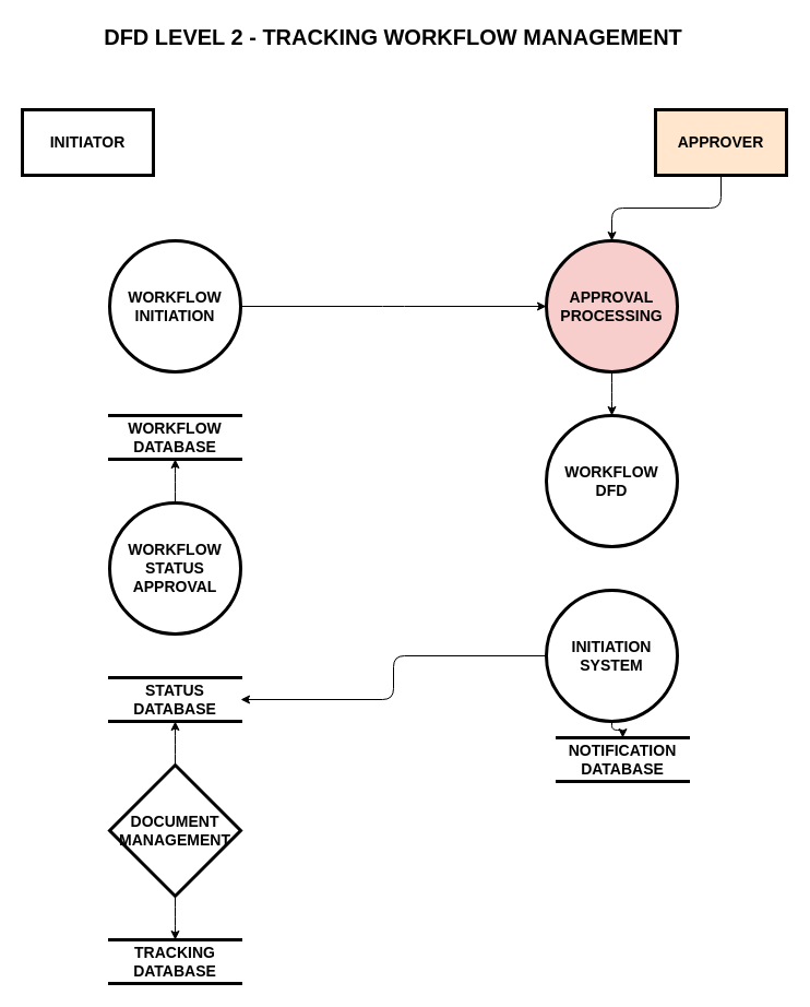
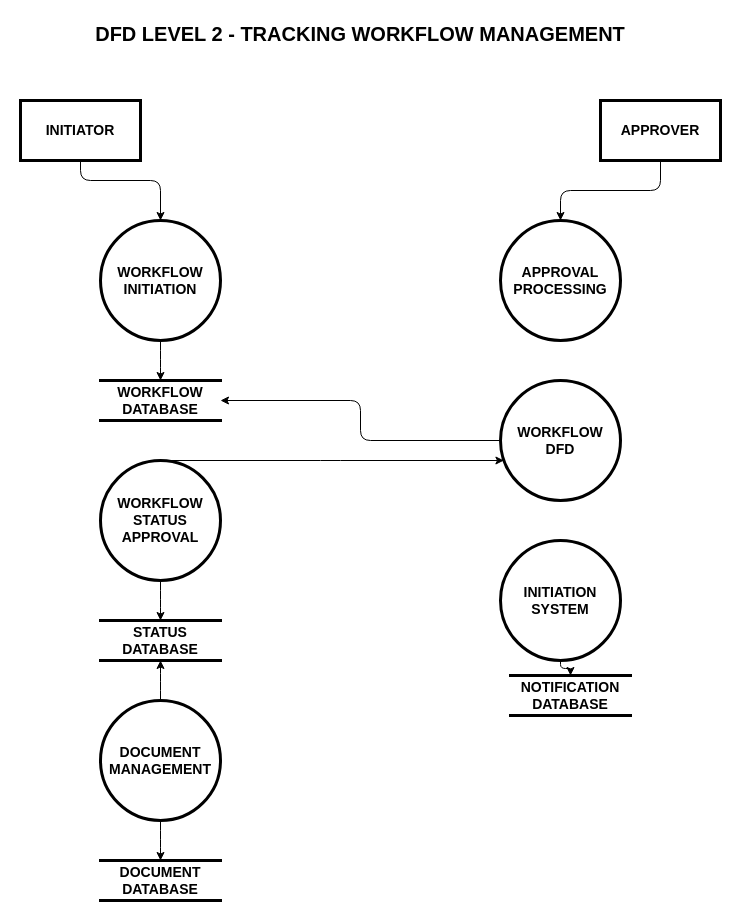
- <mxCell id="3" value="APPROVER" style="whiteSpace=wrap;align=center;verticalAlign=middle;fontStyle=1;strokeWidth=3;fillColor=#ffe6cc;fontSize=14;" parent="1" vertex="1"><mxGeometry x="600" y="100" width="120" height="60" as="geometry" /></mxCell>
+ <mxCell id="3" value="APPROVER" style="whiteSpace=wrap;align=center;verticalAlign=middle;fontStyle=1;strokeWidth=3;fillColor=#FFFFFF;fontSize=14;" parent="1" vertex="1"><mxGeometry x="600" y="100" width="120" height="60" as="geometry" /></mxCell>
+ <mxCell id="14" value="" style="edgeStyle=elbowEdgeStyle;elbow=vertical;exitX=0.5;exitY=1;exitPerimeter=0;entryX=0.5;entryY=0;entryPerimeter=0;fontStyle=1;strokeColor=#000000;strokeWidth=1;html=1;" parent="1" source="2" target="4" edge="1"><mxGeometry width="100" height="100" as="geometry"><mxPoint x="60" y="160" as="sourcePoint" /><mxPoint x="160" y="60" as="targetPoint" /><Array as="points"><mxPoint x="60" y="180" /></Array></mxGeometry></mxCell>
- <mxCell id="16" value="" style="edgeStyle=elbowEdgeStyle;elbow=horizontal;exitX=1;exitY=0.5;exitPerimeter=0;entryX=0;entryY=0.5;entryPerimeter=0;fontStyle=1;strokeColor=#000000;strokeWidth=1;html=1;" parent="1" source="4" target="5" edge="1"><mxGeometry width="100" height="100" as="geometry"><mxPoint x="220" y="280" as="sourcePoint" /><mxPoint x="320" y="180" as="targetPoint" /></mxGeometry></mxCell>
- <mxCell id="5" value="APPROVAL&#10;PROCESSING" style="ellipse;whiteSpace=wrap;html=1;aspect=fixed;fontSize=14;fontStyle=1;strokeWidth=3;fillColor=#f8cecc;" parent="1" vertex="1"><mxGeometry x="500" y="220" width="120" height="120" as="geometry" /></mxCell>
+ <mxCell id="5" value="APPROVAL&#10;PROCESSING" style="ellipse;whiteSpace=wrap;html=1;aspect=fixed;fontSize=14;fontStyle=1;strokeWidth=3;fillColor=#FFFFFF" parent="1" vertex="1"><mxGeometry x="500" y="220" width="120" height="120" as="geometry" /></mxCell>
+ <mxCell id="17" value="" style="edgeStyle=elbowEdgeStyle;elbow=vertical;exitX=0.5;exitY=1;exitPerimeter=0;entryX=0.5;entryY=0;entryPerimeter=0;fontStyle=1;strokeColor=#000000;strokeWidth=1;html=1;" parent="1" source="4" target="6" edge="1"><mxGeometry width="100" height="100" as="geometry"><mxPoint x="160" y="340" as="sourcePoint" /><mxPoint x="260" y="240" as="targetPoint" /></mxGeometry></mxCell>
- <mxCell id="18" value="" style="edgeStyle=elbowEdgeStyle;elbow=vertical;exitX=0.5;exitY=1;exitPerimeter=0;entryX=0.5;entryY=0;entryPerimeter=0;fontStyle=1;strokeColor=#000000;strokeWidth=1;html=1;" parent="1" source="5" target="7" edge="1"><mxGeometry width="100" height="100" as="geometry"><mxPoint x="560" y="340" as="sourcePoint" /><mxPoint x="660" y="240" as="targetPoint" /></mxGeometry></mxCell>
+ <mxCell id="23" value="" style="edgeStyle=elbowEdgeStyle;elbow=horizontal;exitX=0;exitY=0.5;exitPerimeter=0;entryX=1;entryY=0.5;entryPerimeter=0;fontStyle=1;strokeColor=#000000;strokeWidth=1;html=1;" parent="1" source="7" target="6" edge="1"><mxGeometry width="100" height="100" as="geometry"><mxPoint x="500" y="440" as="sourcePoint" /><mxPoint x="400" y="340" as="targetPoint" /></mxGeometry></mxCell>
- <mxCell id="22" value="" style="edgeStyle=elbowEdgeStyle;elbow=vertical;exitX=0.5;exitY=0;exitPerimeter=0;entryX=0.5;entryY=1;entryPerimeter=0;fontStyle=1;strokeColor=#000000;strokeWidth=1;html=1;" parent="1" source="8" target="6" edge="1"><mxGeometry width="100" height="100" as="geometry"><mxPoint x="160" y="460" as="sourcePoint" /><mxPoint x="260" y="360" as="targetPoint" /></mxGeometry></mxCell>
+ <mxCell id="22" value="" style="edgeStyle=elbowEdgeStyle;elbow=vertical;exitX=0.5;exitY=0;exitPerimeter=0;fontStyle=1;strokeColor=#000000;strokeWidth=1;html=1;" parent="1" source="8" target="7" edge="1"><mxGeometry width="100" height="100" as="geometry"><mxPoint x="160" y="460" as="sourcePoint" /><mxPoint x="260" y="360" as="targetPoint" /></mxGeometry></mxCell>
+ <mxCell id="19" value="" style="edgeStyle=elbowEdgeStyle;elbow=vertical;exitX=0.5;exitY=1;exitPerimeter=0;entryX=0.5;entryY=0;entryPerimeter=0;fontStyle=1;strokeColor=#000000;strokeWidth=1;html=1;" parent="1" source="8" target="10" edge="1"><mxGeometry width="100" height="100" as="geometry"><mxPoint x="160" y="580" as="sourcePoint" /><mxPoint x="260" y="480" as="targetPoint" /></mxGeometry></mxCell>
- <mxCell id="24" value="" style="edgeStyle=elbowEdgeStyle;elbow=horizontal;exitX=0;exitY=0.5;exitPerimeter=0;entryX=1;entryY=0.5;entryPerimeter=0;fontStyle=1;strokeColor=#000000;strokeWidth=1;html=1;" parent="1" source="9" target="10" edge="1"><mxGeometry width="100" height="100" as="geometry"><mxPoint x="500" y="600" as="sourcePoint" /><mxPoint x="400" y="500" as="targetPoint" /><Array as="points"><mxPoint x="360" y="600" /></Array></mxGeometry></mxCell>
- <mxCell id="12" value="DOCUMENT&#10;MANAGEMENT" style="rhombus;whiteSpace=wrap;html=1;aspect=fixed;fontSize=14;fontStyle=1;strokeWidth=3;fillColor=#FFFFFF;" parent="1" vertex="1"><mxGeometry x="100" y="700" width="120" height="120" as="geometry" /></mxCell>
+ <mxCell id="12" value="DOCUMENT&#10;MANAGEMENT" style="ellipse;whiteSpace=wrap;html=1;aspect=fixed;fontSize=14;fontStyle=1;strokeWidth=3;fillColor=#FFFFFF" parent="1" vertex="1"><mxGeometry x="100" y="700" width="120" height="120" as="geometry" /></mxCell>
- <mxCell id="13" value="TRACKING&#10;DATABASE" style="shape=partialRectangle;whiteSpace=wrap;html=1;left=0;right=0;fillColor=none;fontSize=14;fontStyle=1;strokeWidth=3;" parent="1" vertex="1"><mxGeometry x="100" y="860" width="120" height="40" as="geometry" /></mxCell>
+ <mxCell id="13" value="DOCUMENT&#10;DATABASE" style="shape=partialRectangle;whiteSpace=wrap;html=1;left=0;right=0;fillColor=none;fontSize=14;fontStyle=1;strokeWidth=3;" parent="1" vertex="1"><mxGeometry x="100" y="860" width="120" height="40" as="geometry" /></mxCell>
